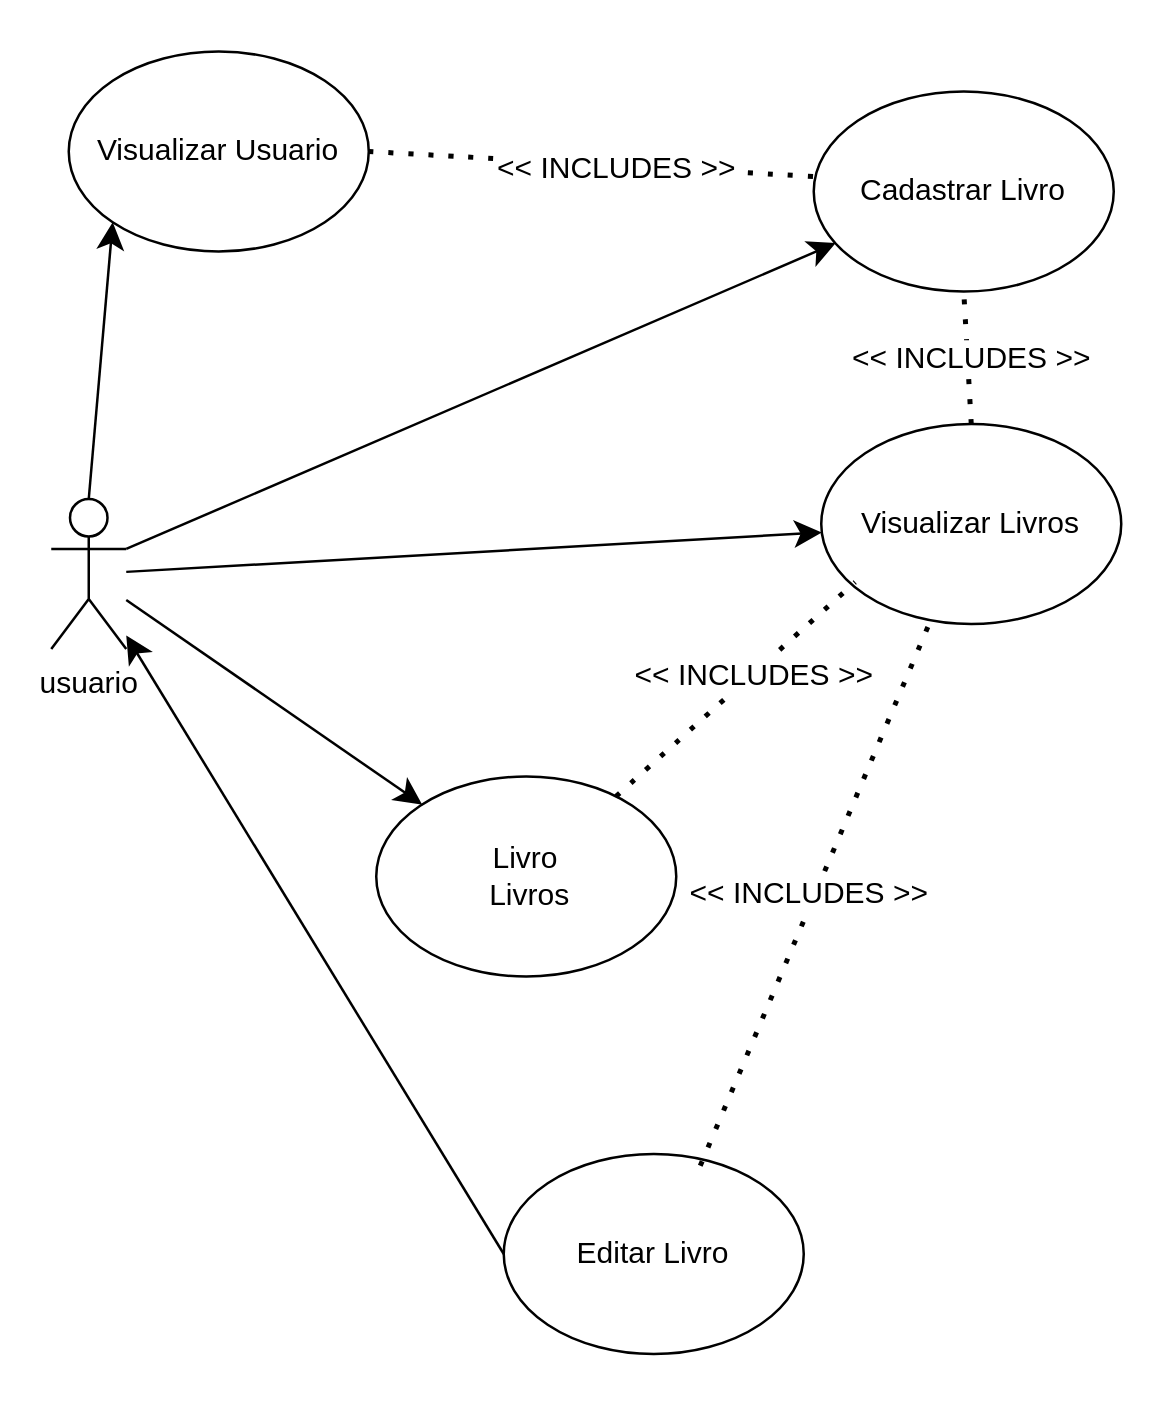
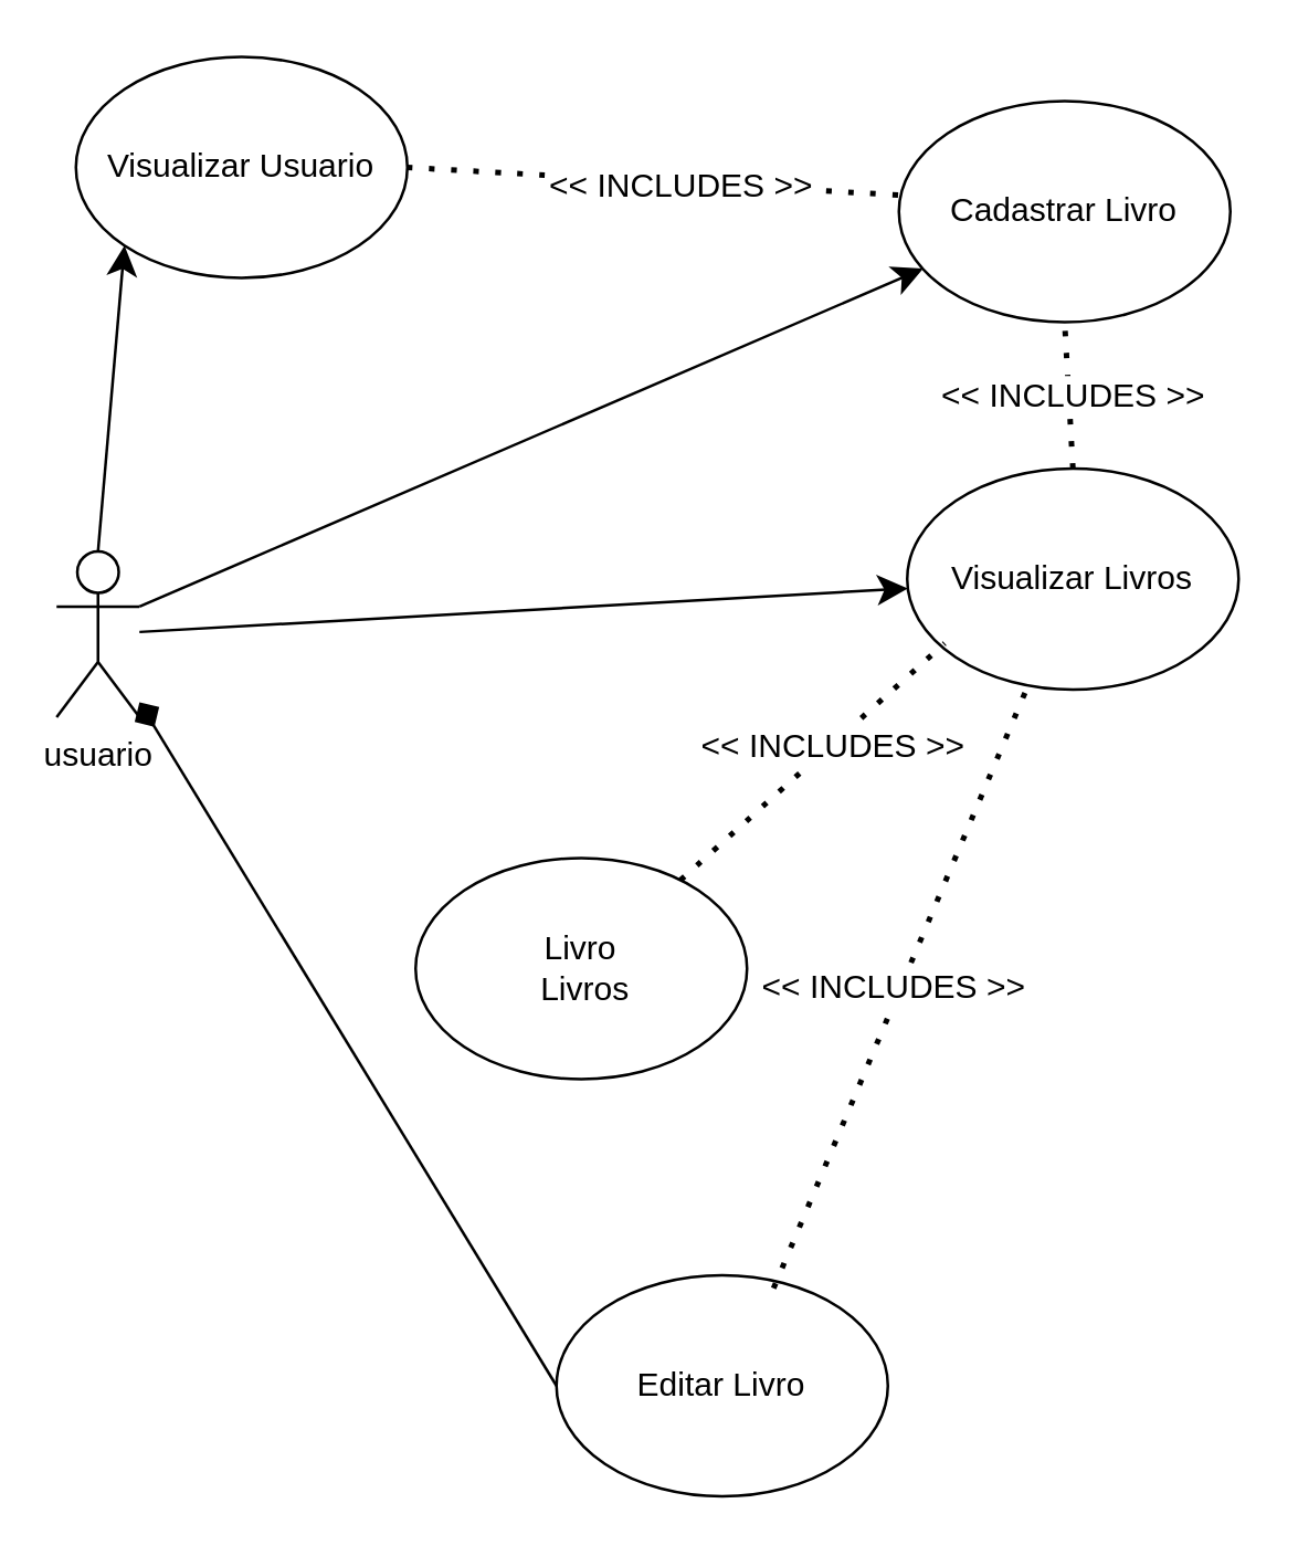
- <mxCell id="10" style="edgeStyle=none;curved=1;rounded=0;orthogonalLoop=1;jettySize=auto;html=1;exitX=0;exitY=0.5;exitDx=0;exitDy=0;fontSize=12;startSize=8;endSize=8;" edge="1" parent="1" source="11" target="6"><mxGeometry relative="1" as="geometry"><mxPoint x="31" y="356" as="targetPoint" /></mxGeometry></mxCell>
+ <mxCell id="10" style="edgeStyle=none;curved=1;rounded=0;orthogonalLoop=1;jettySize=auto;html=1;exitX=0;exitY=0.5;exitDx=0;exitDy=0;fontSize=12;startSize=8;endSize=8;endArrow=diamond;" edge="1" parent="1" source="11" target="6"><mxGeometry relative="1" as="geometry"><mxPoint x="31" y="356" as="targetPoint" /></mxGeometry></mxCell>
- <mxCell id="5" style="edgeStyle=none;curved=1;rounded=0;orthogonalLoop=1;jettySize=auto;html=1;fontSize=12;startSize=8;endSize=8;" edge="1" parent="1" source="6" target="12"><mxGeometry relative="1" as="geometry" /></mxCell>
